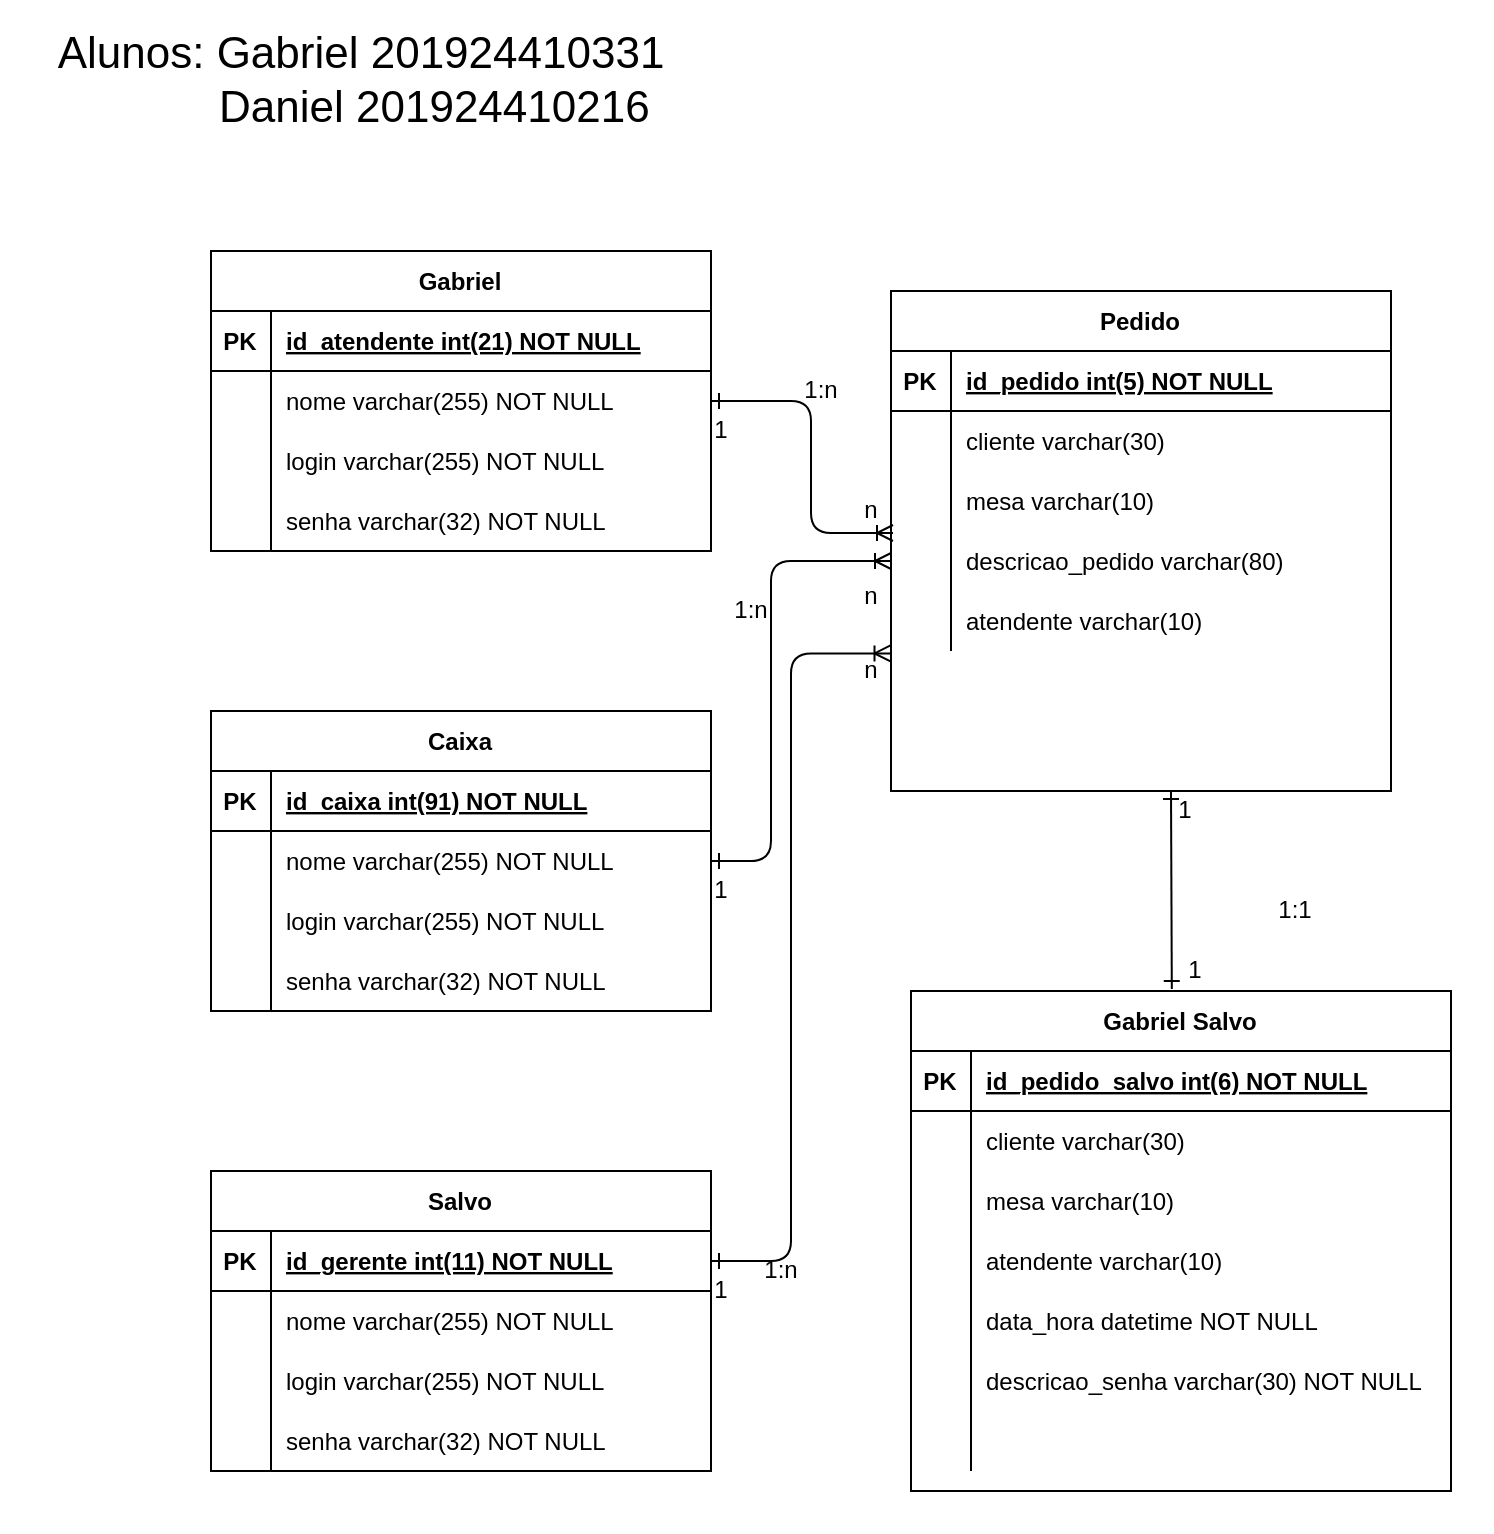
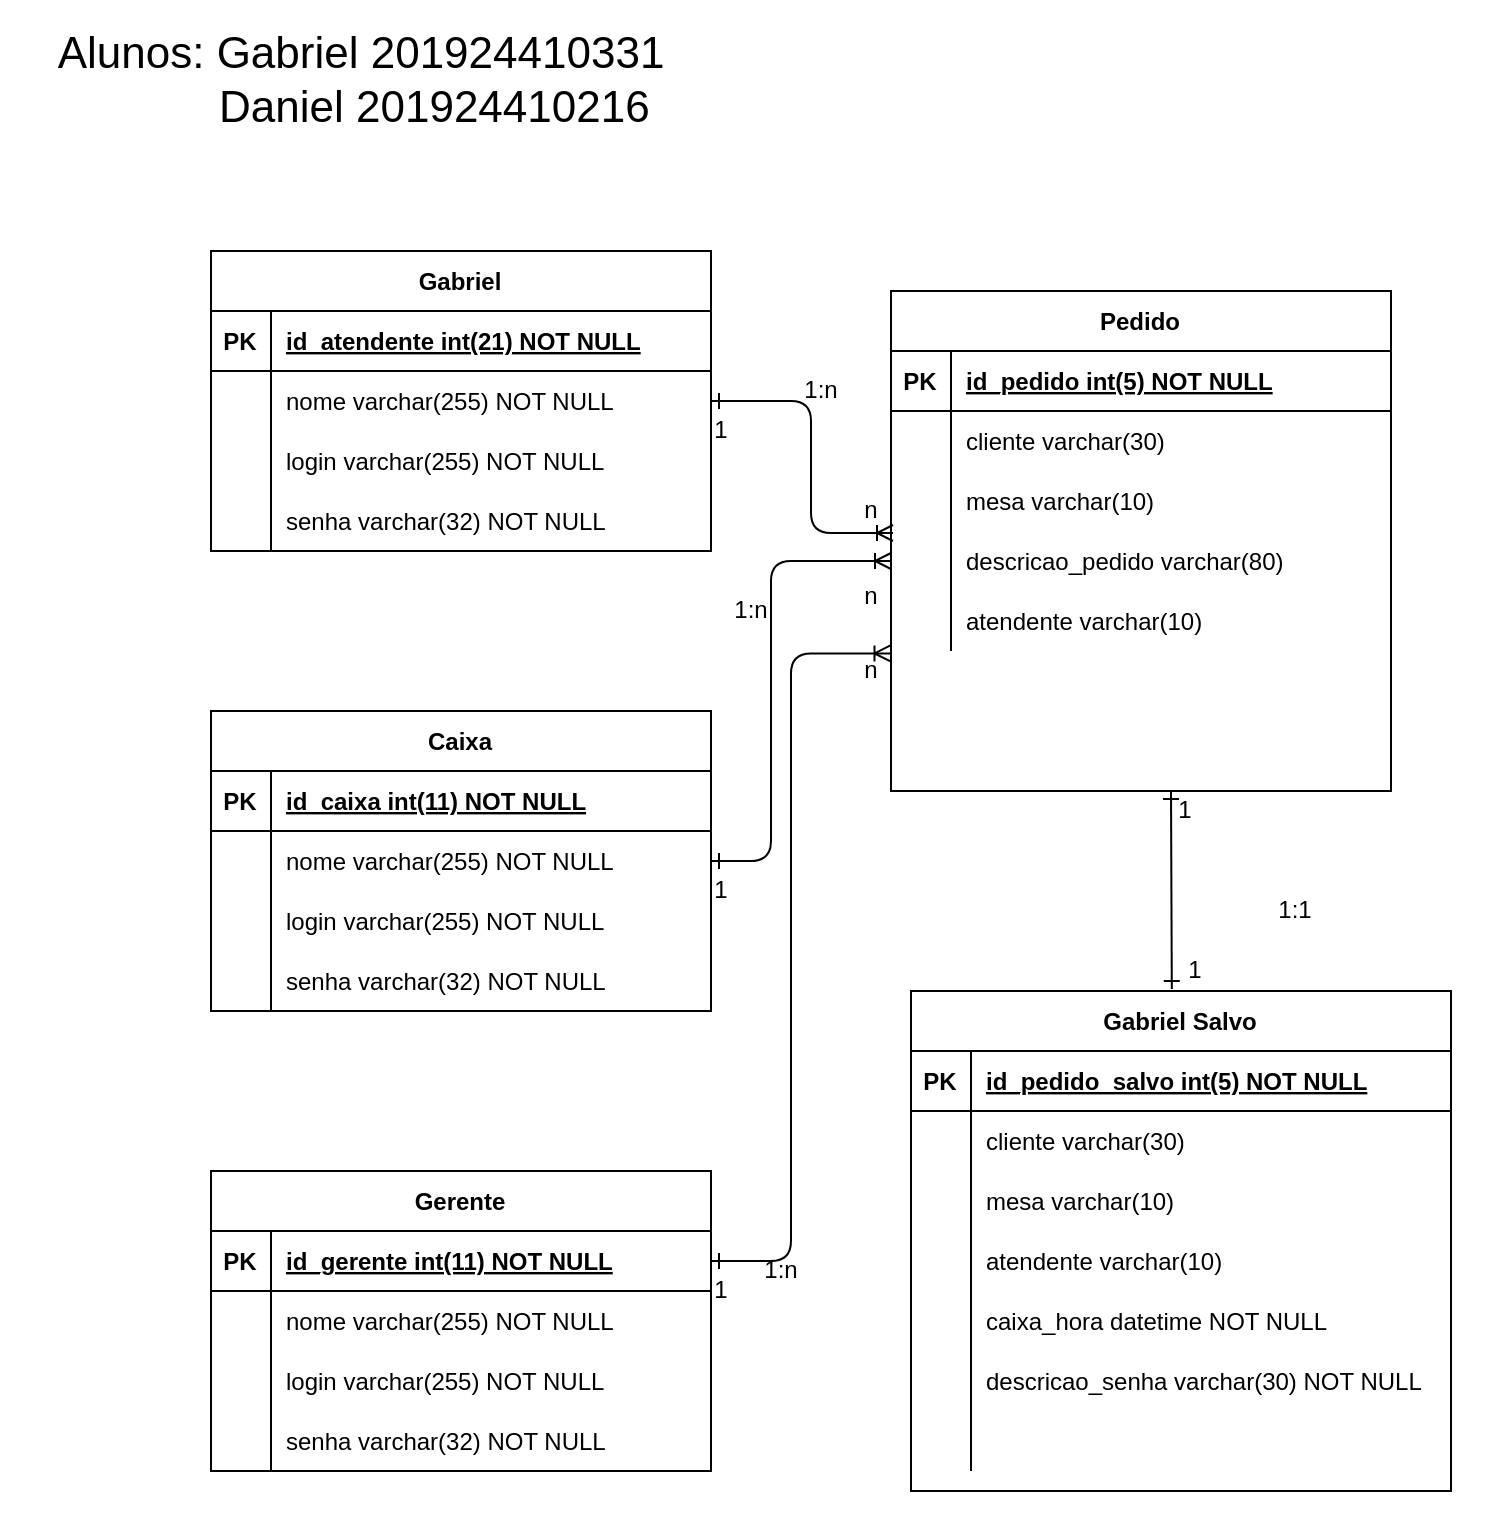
- <mxCell id="5" value="id_caixa int(91) NOT NULL " style="shape=partialRectangle;overflow=hidden;connectable=0;fillColor=none;top=0;left=0;bottom=0;right=0;align=left;spacingLeft=6;fontStyle=5;" parent="3" vertex="1"><mxGeometry x="30" width="220" height="30" as="geometry" /></mxCell>
+ <mxCell id="5" value="id_caixa int(11) NOT NULL " style="shape=partialRectangle;overflow=hidden;connectable=0;fillColor=none;top=0;left=0;bottom=0;right=0;align=left;spacingLeft=6;fontStyle=5;" parent="3" vertex="1"><mxGeometry x="30" width="220" height="30" as="geometry" /></mxCell>
- <mxCell id="62" value="id_pedido_salvo int(6) NOT NULL" style="shape=partialRectangle;overflow=hidden;connectable=0;fillColor=none;top=0;left=0;bottom=0;right=0;align=left;spacingLeft=6;fontStyle=5;" parent="60" vertex="1"><mxGeometry x="30" width="240" height="30" as="geometry" /></mxCell>
+ <mxCell id="62" value="id_pedido_salvo int(5) NOT NULL" style="shape=partialRectangle;overflow=hidden;connectable=0;fillColor=none;top=0;left=0;bottom=0;right=0;align=left;spacingLeft=6;fontStyle=5;" parent="60" vertex="1"><mxGeometry x="30" width="240" height="30" as="geometry" /></mxCell>
- <mxCell id="28" value="Salvo" style="shape=table;startSize=30;container=1;collapsible=1;childLayout=tableLayout;fixedRows=1;rowLines=0;fontStyle=1;align=center;resizeLast=1;" parent="1" vertex="1"><mxGeometry x="105" y="585" width="250" height="150" as="geometry"><mxRectangle x="170" y="660" width="80" height="30" as="alternateBounds" /></mxGeometry></mxCell>
+ <mxCell id="28" value="Gerente" style="shape=table;startSize=30;container=1;collapsible=1;childLayout=tableLayout;fixedRows=1;rowLines=0;fontStyle=1;align=center;resizeLast=1;" parent="1" vertex="1"><mxGeometry x="105" y="585" width="250" height="150" as="geometry"><mxRectangle x="170" y="660" width="80" height="30" as="alternateBounds" /></mxGeometry></mxCell>
- <mxCell id="74" value="data_hora datetime NOT NULL" style="shape=partialRectangle;overflow=hidden;connectable=0;fillColor=none;top=0;left=0;bottom=0;right=0;align=left;spacingLeft=6;" parent="72" vertex="1"><mxGeometry x="30" width="240" height="30" as="geometry" /></mxCell>
+ <mxCell id="74" value="caixa_hora datetime NOT NULL" style="shape=partialRectangle;overflow=hidden;connectable=0;fillColor=none;top=0;left=0;bottom=0;right=0;align=left;spacingLeft=6;" parent="72" vertex="1"><mxGeometry x="30" width="240" height="30" as="geometry" /></mxCell>
